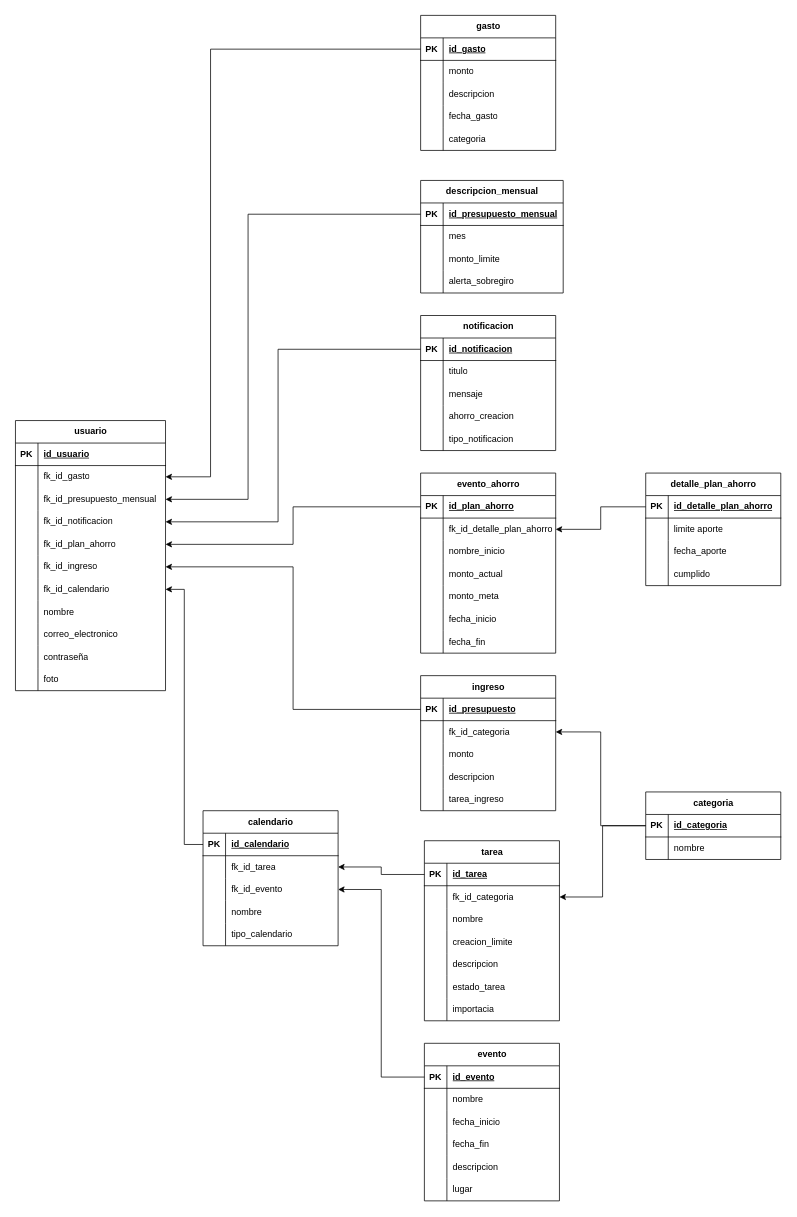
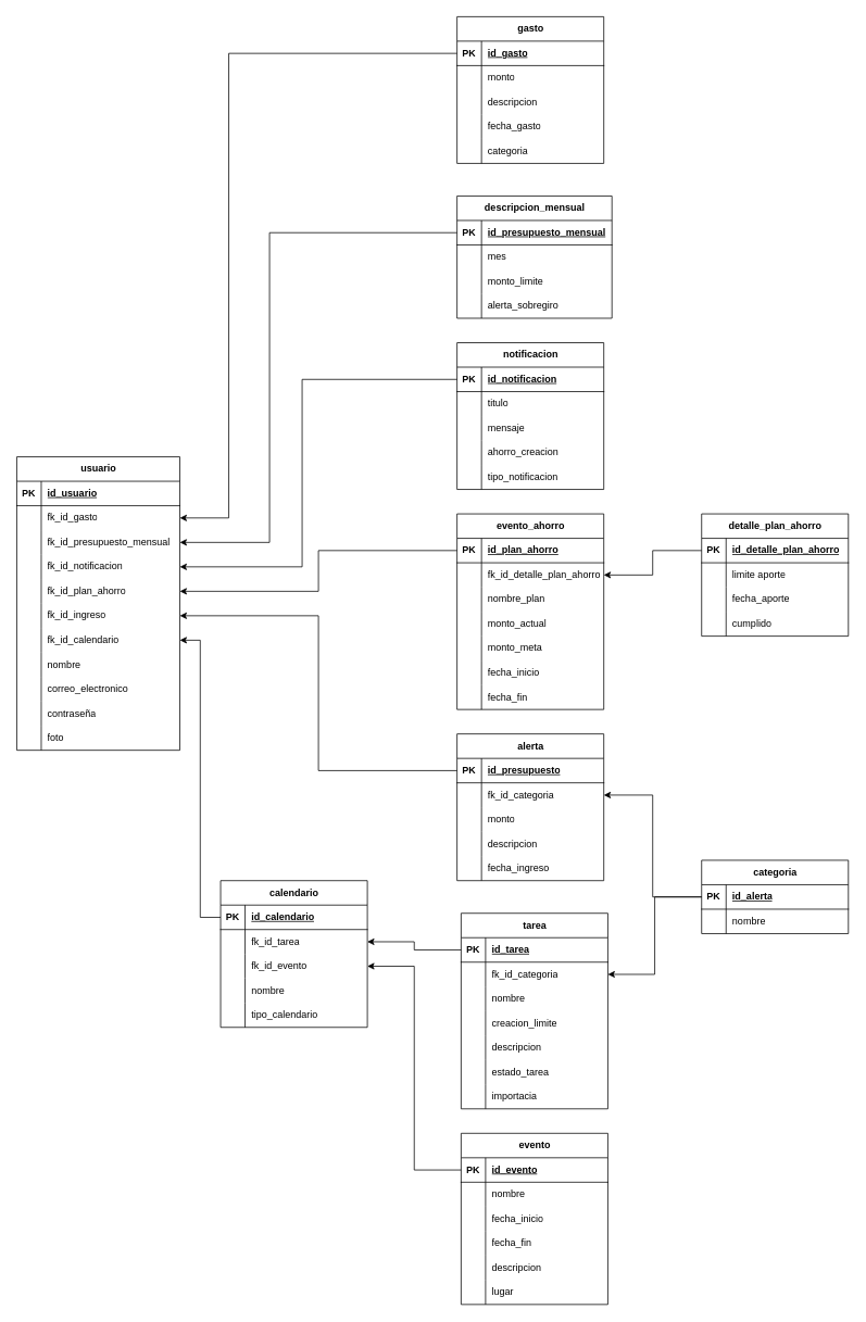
- <mxCell id="24" value="nombre_inicio" style="shape=partialRectangle;connectable=0;fillColor=none;top=0;left=0;bottom=0;right=0;align=left;spacingLeft=6;overflow=hidden;whiteSpace=wrap;html=1;" parent="22" vertex="1"><mxGeometry x="30" width="150" height="30" as="geometry"><mxRectangle width="150" height="30" as="alternateBounds" /></mxGeometry></mxCell>
+ <mxCell id="24" value="nombre_plan" style="shape=partialRectangle;connectable=0;fillColor=none;top=0;left=0;bottom=0;right=0;align=left;spacingLeft=6;overflow=hidden;whiteSpace=wrap;html=1;" parent="22" vertex="1"><mxGeometry x="30" width="150" height="30" as="geometry"><mxRectangle width="150" height="30" as="alternateBounds" /></mxGeometry></mxCell>
- <mxCell id="38" value="ingreso" style="shape=table;startSize=30;container=1;collapsible=1;childLayout=tableLayout;fixedRows=1;rowLines=0;fontStyle=1;align=center;resizeLast=1;html=1;" parent="1" vertex="1"><mxGeometry x="560" y="900" width="180" height="180" as="geometry" /></mxCell>
+ <mxCell id="38" value="alerta" style="shape=table;startSize=30;container=1;collapsible=1;childLayout=tableLayout;fixedRows=1;rowLines=0;fontStyle=1;align=center;resizeLast=1;html=1;" parent="1" vertex="1"><mxGeometry x="560" y="900" width="180" height="180" as="geometry" /></mxCell>
- <mxCell id="53" value="tarea_ingreso" style="shape=partialRectangle;connectable=0;fillColor=none;top=0;left=0;bottom=0;right=0;align=left;spacingLeft=6;overflow=hidden;whiteSpace=wrap;html=1;" parent="51" vertex="1"><mxGeometry x="30" width="150" height="30" as="geometry"><mxRectangle width="150" height="30" as="alternateBounds" /></mxGeometry></mxCell>
+ <mxCell id="53" value="fecha_ingreso" style="shape=partialRectangle;connectable=0;fillColor=none;top=0;left=0;bottom=0;right=0;align=left;spacingLeft=6;overflow=hidden;whiteSpace=wrap;html=1;" parent="51" vertex="1"><mxGeometry x="30" width="150" height="30" as="geometry"><mxRectangle width="150" height="30" as="alternateBounds" /></mxGeometry></mxCell>
- <mxCell id="141" value="id_categoria" style="shape=partialRectangle;connectable=0;fillColor=none;top=0;left=0;bottom=0;right=0;align=left;spacingLeft=6;fontStyle=5;overflow=hidden;whiteSpace=wrap;html=1;" parent="139" vertex="1"><mxGeometry x="30" width="150" height="30" as="geometry"><mxRectangle width="150" height="30" as="alternateBounds" /></mxGeometry></mxCell>
+ <mxCell id="141" value="id_alerta" style="shape=partialRectangle;connectable=0;fillColor=none;top=0;left=0;bottom=0;right=0;align=left;spacingLeft=6;fontStyle=5;overflow=hidden;whiteSpace=wrap;html=1;" parent="139" vertex="1"><mxGeometry x="30" width="150" height="30" as="geometry"><mxRectangle width="150" height="30" as="alternateBounds" /></mxGeometry></mxCell>
